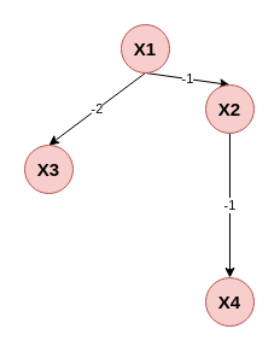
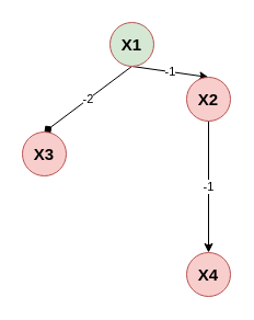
- <mxCell id="4" value="&lt;span style=&quot;font-size: 15px&quot;&gt;&lt;b&gt;X1&lt;/b&gt;&lt;/span&gt;" style="ellipse;whiteSpace=wrap;html=1;aspect=fixed;fillColor=#f8cecc;strokeColor=#b85450;" parent="1" vertex="1"><mxGeometry x="100" y="20" width="40" height="40" as="geometry" /></mxCell>
+ <mxCell id="4" value="&lt;span style=&quot;font-size: 15px&quot;&gt;&lt;b&gt;X1&lt;/b&gt;&lt;/span&gt;" style="ellipse;whiteSpace=wrap;html=1;aspect=fixed;fillColor=#d5e8d4;strokeColor=#b85450;" parent="1" vertex="1"><mxGeometry x="100" y="20" width="40" height="40" as="geometry" /></mxCell>
- <mxCell id="2" value="-2" style="edgeStyle=none;rounded=0;orthogonalLoop=1;jettySize=auto;html=1;exitX=0.5;exitY=1;exitDx=0;exitDy=0;entryX=0.5;entryY=0;entryDx=0;entryDy=0;" edge="1" parent="1" source="4" target="7"><mxGeometry relative="1" as="geometry" /></mxCell>
+ <mxCell id="2" value="-2" style="edgeStyle=none;rounded=0;orthogonalLoop=1;jettySize=auto;html=1;exitX=0.5;exitY=1;exitDx=0;exitDy=0;entryX=0.5;entryY=0;entryDx=0;entryDy=0;endArrow=diamond;" edge="1" parent="1" source="4" target="7"><mxGeometry relative="1" as="geometry" /></mxCell>
